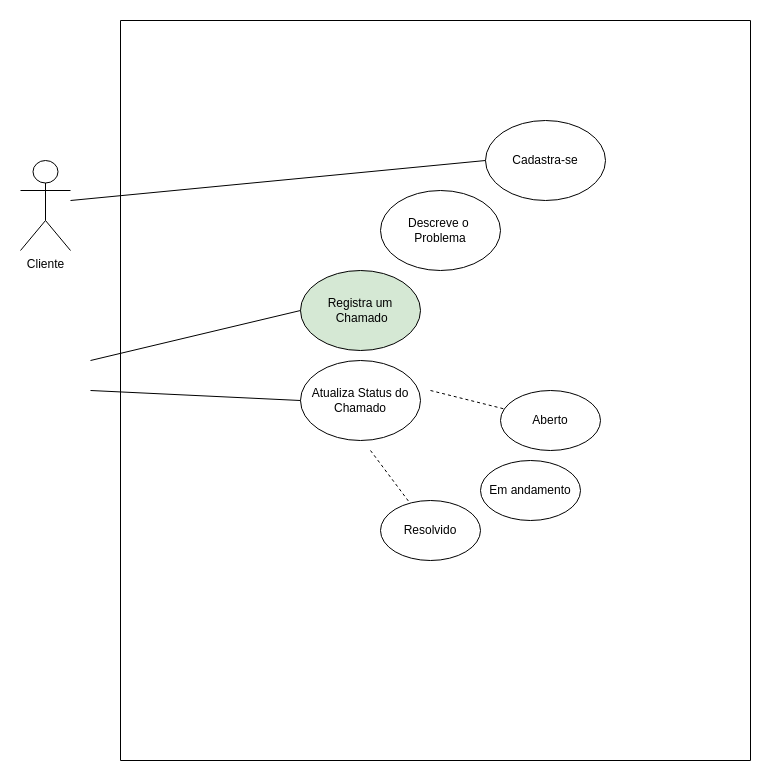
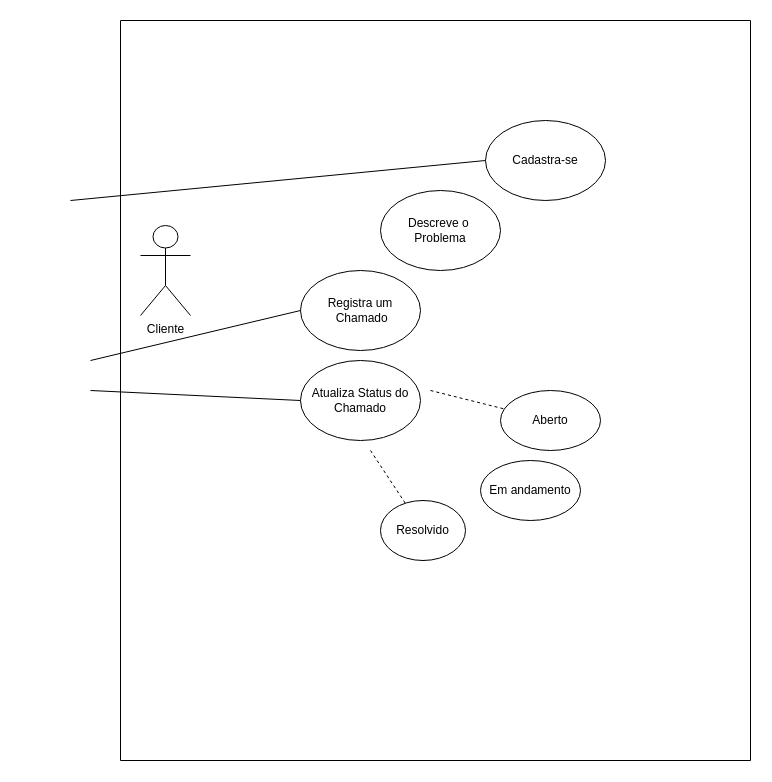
- <mxCell id="8" value="Cliente" style="shape=umlActor;verticalLabelPosition=bottom;verticalAlign=top;html=1;outlineConnect=0;" vertex="1" parent="2"><mxGeometry x="-100" y="140" width="50" height="90" as="geometry" /></mxCell>
+ <mxCell id="8" value="Cliente" style="shape=umlActor;verticalLabelPosition=bottom;verticalAlign=top;html=1;outlineConnect=0;" vertex="1" parent="2"><mxGeometry x="20" y="205" width="50" height="90" as="geometry" /></mxCell>
- <mxCell id="4" value="Registra um&lt;div&gt;&amp;nbsp;Chamado&lt;/div&gt;" style="ellipse;whiteSpace=wrap;html=1;fillColor=#d5e8d4;" vertex="1" parent="2"><mxGeometry x="180" y="250" width="120" height="80" as="geometry" /></mxCell>
+ <mxCell id="4" value="Registra um&lt;div&gt;&amp;nbsp;Chamado&lt;/div&gt;" style="ellipse;whiteSpace=wrap;html=1;" vertex="1" parent="2"><mxGeometry x="180" y="250" width="120" height="80" as="geometry" /></mxCell>
- <mxCell id="15" value="Resolvido" style="ellipse;whiteSpace=wrap;html=1;" vertex="1" parent="2"><mxGeometry x="260" y="480" width="100" height="60" as="geometry" /></mxCell>
+ <mxCell id="15" value="Resolvido" style="ellipse;whiteSpace=wrap;html=1;" vertex="1" parent="2"><mxGeometry x="260" y="480" width="85" height="60" as="geometry" /></mxCell>
